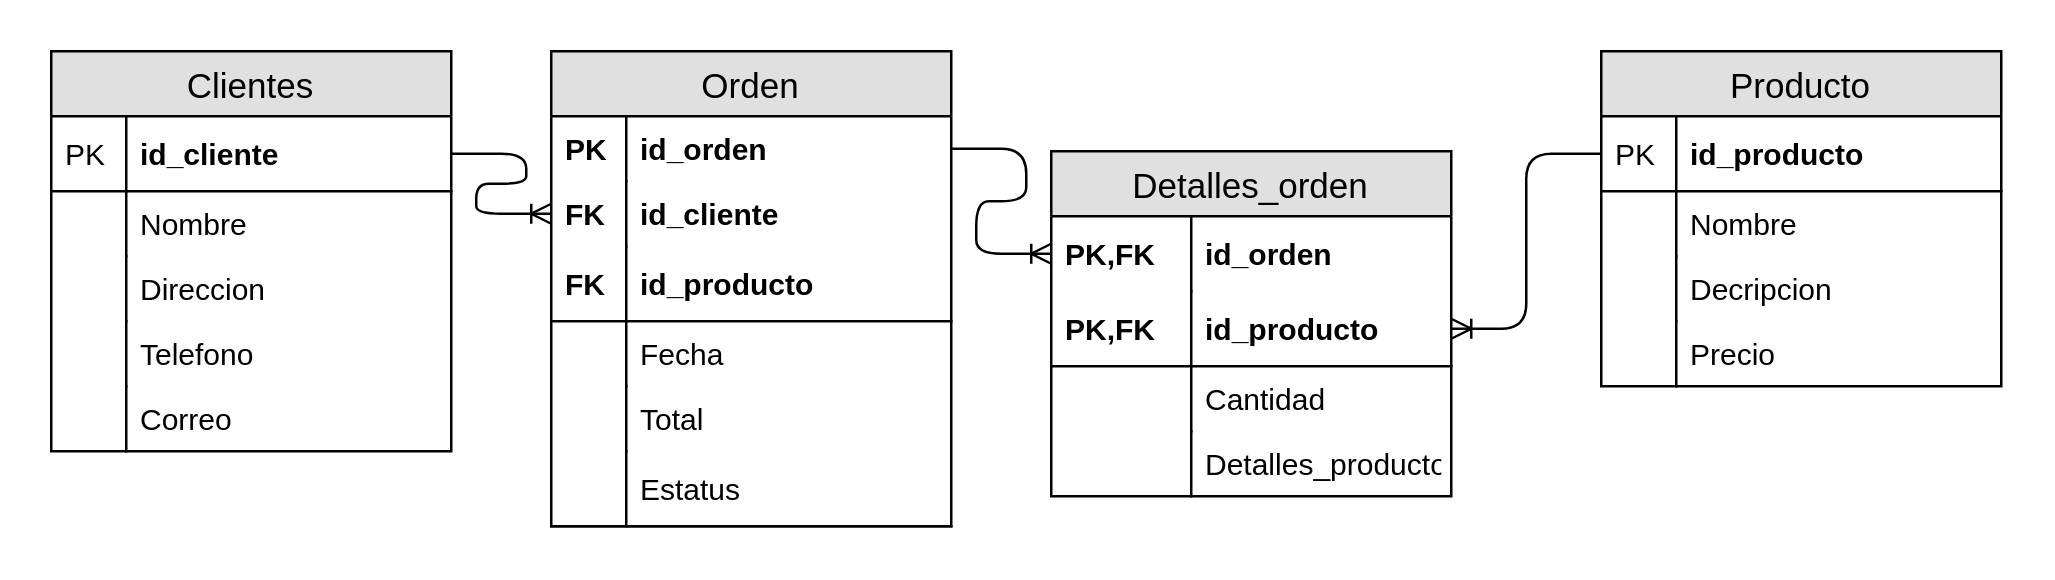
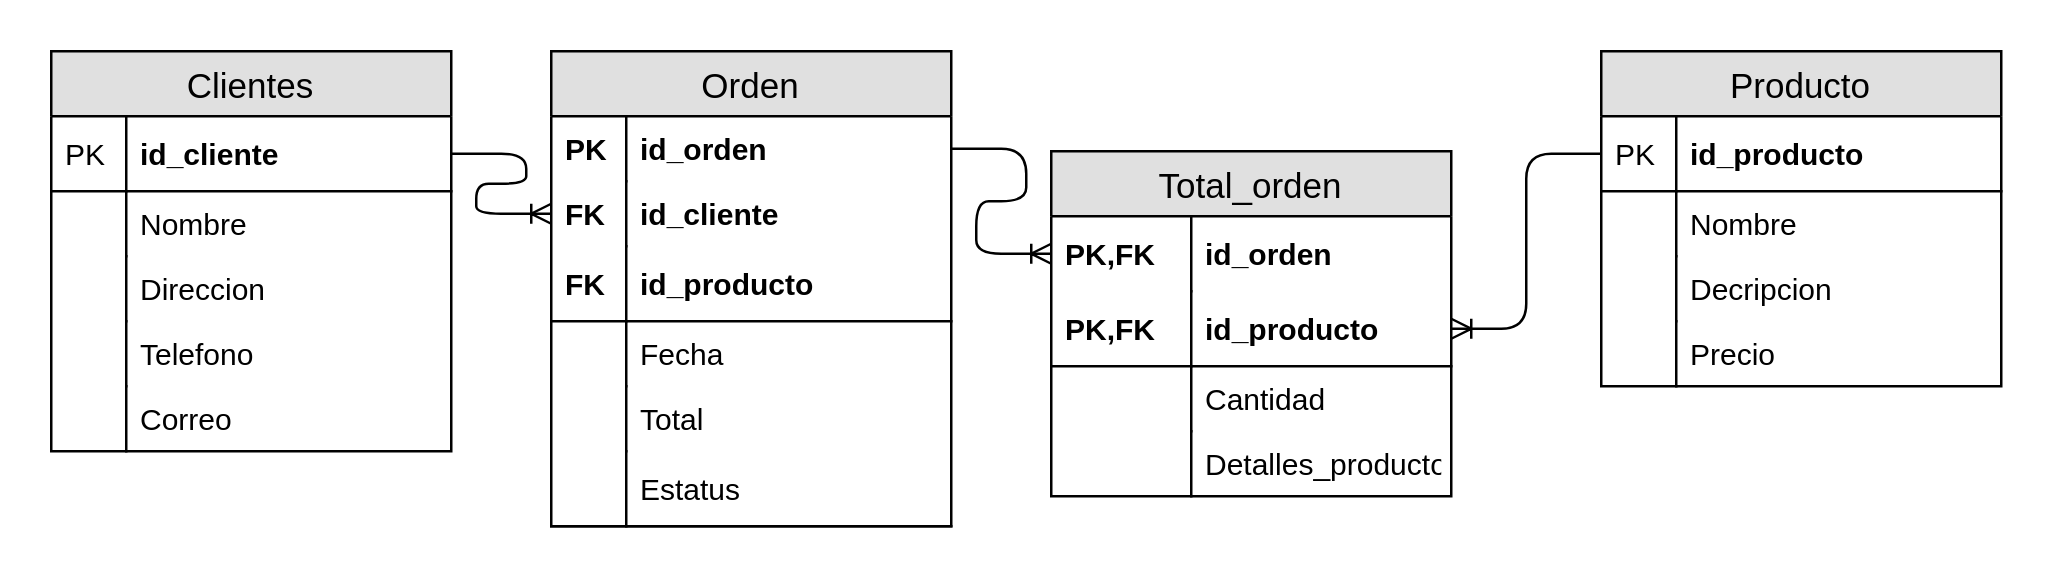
- <mxCell id="35" value="Detalles_orden" style="swimlane;fontStyle=0;childLayout=stackLayout;horizontal=1;startSize=26;fillColor=#e0e0e0;horizontalStack=0;resizeParent=1;resizeParentMax=0;resizeLast=0;collapsible=1;marginBottom=0;swimlaneFillColor=#ffffff;align=center;fontSize=14;" parent="1" vertex="1"><mxGeometry x="420" y="60" width="160" height="138" as="geometry" /></mxCell>
+ <mxCell id="35" value="Total_orden" style="swimlane;fontStyle=0;childLayout=stackLayout;horizontal=1;startSize=26;fillColor=#e0e0e0;horizontalStack=0;resizeParent=1;resizeParentMax=0;resizeLast=0;collapsible=1;marginBottom=0;swimlaneFillColor=#ffffff;align=center;fontSize=14;" parent="1" vertex="1"><mxGeometry x="420" y="60" width="160" height="138" as="geometry" /></mxCell>
